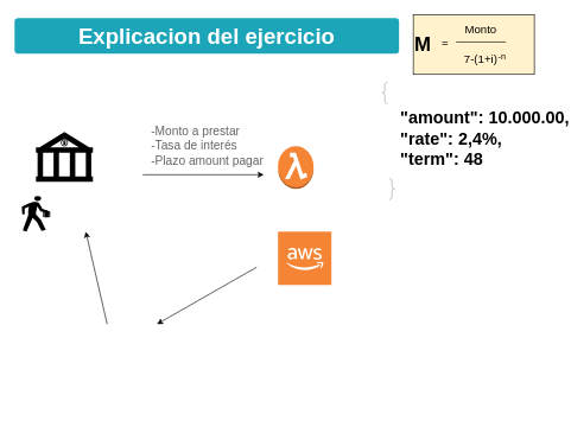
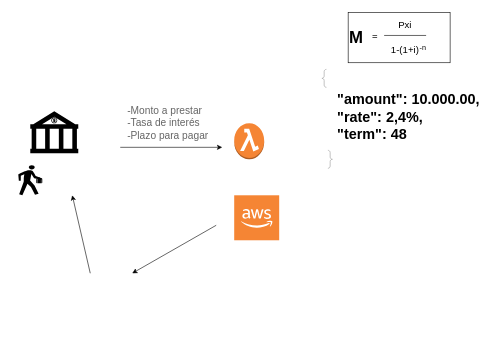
- <mxCell id="18" value="&lt;font style=&quot;font-size: 16px;&quot;&gt;Monto&lt;/font&gt;" style="text;html=1;align=center;verticalAlign=middle;whiteSpace=wrap;rounded=0;" vertex="1" parent="1"><mxGeometry x="645" y="25" width="60" height="30" as="geometry" /></mxCell>
+ <mxCell id="18" value="&lt;font style=&quot;font-size: 16px;&quot;&gt;Pxi&lt;/font&gt;" style="text;html=1;align=center;verticalAlign=middle;whiteSpace=wrap;rounded=0;" vertex="1" parent="1"><mxGeometry x="645" y="25" width="60" height="30" as="geometry" /></mxCell>
- <mxCell id="16" value="&lt;font style=&quot;font-size: 31px;&quot;&gt;Explicacion del ejercicio&lt;/font&gt;" style="html=1;shadow=0;dashed=0;shape=mxgraph.bootstrap.rrect;rSize=5;strokeColor=none;strokeWidth=1;fillColor=#1CA5B8;fontColor=#FFFFFF;whiteSpace=wrap;align=center;verticalAlign=middle;spacingLeft=0;fontStyle=1;fontSize=14;spacing=5;" vertex="1" parent="1"><mxGeometry x="20" y="25" width="540" height="50" as="geometry" /></mxCell>
- <mxCell id="17" value="&lt;font style=&quot;font-size: 28px;&quot;&gt;&lt;b&gt;M&lt;/b&gt;&lt;/font&gt;" style="rounded=0;whiteSpace=wrap;html=1;align=left;fillColor=#fff2cc;" vertex="1" parent="1"><mxGeometry x="580" y="20" width="170" height="84" as="geometry" /></mxCell>
+ <mxCell id="17" value="&lt;font style=&quot;font-size: 28px;&quot;&gt;&lt;b&gt;M&lt;/b&gt;&lt;/font&gt;" style="rounded=0;whiteSpace=wrap;html=1;align=left;" vertex="1" parent="1"><mxGeometry x="580" y="20" width="170" height="84" as="geometry" /></mxCell>
- <mxCell id="20" value="&lt;sup style=&quot;&quot;&gt;&lt;font style=&quot;font-size: 16px;&quot;&gt;7-(1+i)&lt;/font&gt;&lt;/sup&gt;" style="text;html=1;align=center;verticalAlign=middle;whiteSpace=wrap;rounded=0;" vertex="1" parent="1"><mxGeometry x="640" y="64" width="70" height="39" as="geometry" /></mxCell>
+ <mxCell id="20" value="&lt;sup style=&quot;&quot;&gt;&lt;font style=&quot;font-size: 16px;&quot;&gt;1-(1+i)&lt;/font&gt;&lt;/sup&gt;" style="text;html=1;align=center;verticalAlign=middle;whiteSpace=wrap;rounded=0;" vertex="1" parent="1"><mxGeometry x="640" y="64" width="70" height="39" as="geometry" /></mxCell>
- <mxCell id="12" value="-Monto a prestar&lt;br&gt;-Tasa de interés&lt;br&gt;-Plazo amount pagar" style="strokeWidth=1;shadow=0;dashed=0;align=center;html=1;shape=mxgraph.mockup.text.bulletedList;textColor=#666666;mainText=,,,,;textSize=17;bulletStyle=none;strokeColor=none;fillColor=none;align=left;verticalAlign=top;fontSize=17;fontColor=#666666;" vertex="1" parent="1"><mxGeometry x="210" y="167.5" width="150" height="135" as="geometry" /></mxCell>
+ <mxCell id="12" value="-Monto a prestar&lt;br&gt;-Tasa de interés&lt;br&gt;-Plazo para pagar" style="strokeWidth=1;shadow=0;dashed=0;align=center;html=1;shape=mxgraph.mockup.text.bulletedList;textColor=#666666;mainText=,,,,;textSize=17;bulletStyle=none;strokeColor=none;fillColor=none;align=left;verticalAlign=top;fontSize=17;fontColor=#666666;" vertex="1" parent="1"><mxGeometry x="210" y="167.5" width="150" height="135" as="geometry" /></mxCell>
